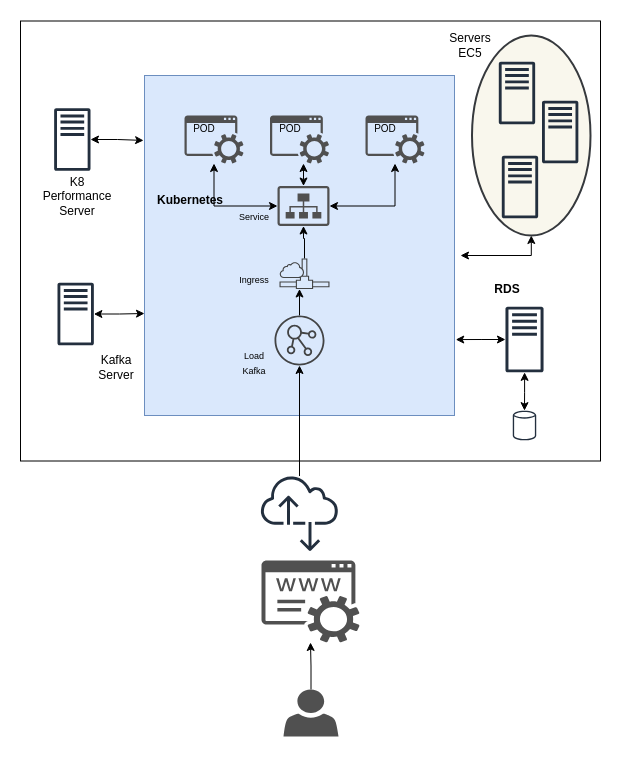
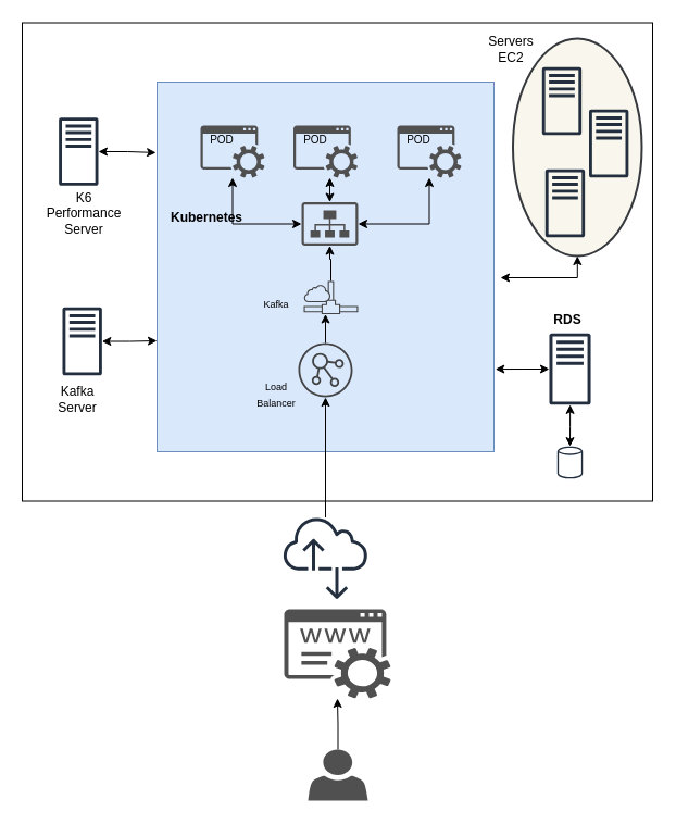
- <mxCell id="42" value="Servers&lt;br&gt;EC5" style="text;html=1;strokeColor=none;fillColor=none;align=center;verticalAlign=middle;whiteSpace=wrap;rounded=0;" vertex="1" parent="1"><mxGeometry x="450" y="35" width="40" height="20" as="geometry" /></mxCell>
+ <mxCell id="42" value="Servers&lt;br&gt;EC2" style="text;html=1;strokeColor=none;fillColor=none;align=center;verticalAlign=middle;whiteSpace=wrap;rounded=0;" vertex="1" parent="1"><mxGeometry x="450" y="35" width="40" height="20" as="geometry" /></mxCell>
- <mxCell id="23" value="K8 Performance Server" style="text;html=1;strokeColor=none;fillColor=none;align=center;verticalAlign=middle;whiteSpace=wrap;rounded=0;" vertex="1" parent="1"><mxGeometry x="57" y="185.5" width="40" height="20" as="geometry" /></mxCell>
+ <mxCell id="23" value="K6 Performance Server" style="text;html=1;strokeColor=none;fillColor=none;align=center;verticalAlign=middle;whiteSpace=wrap;rounded=0;" vertex="1" parent="1"><mxGeometry x="57" y="185.5" width="40" height="20" as="geometry" /></mxCell>
- <mxCell id="37" value="&lt;font style=&quot;font-size: 9px&quot;&gt;Service&lt;/font&gt;" style="text;html=1;strokeColor=none;fillColor=none;align=center;verticalAlign=middle;whiteSpace=wrap;rounded=0;" vertex="1" parent="1"><mxGeometry x="234" y="205.5" width="40" height="20" as="geometry" /></mxCell>
- <mxCell id="38" value="&lt;font style=&quot;font-size: 9px&quot;&gt;Ingress&lt;/font&gt;" style="text;html=1;strokeColor=none;fillColor=none;align=center;verticalAlign=middle;whiteSpace=wrap;rounded=0;" vertex="1" parent="1"><mxGeometry x="234" y="268.5" width="40" height="20" as="geometry" /></mxCell>
+ <mxCell id="38" value="&lt;font style=&quot;font-size: 9px&quot;&gt;Kafka&lt;/font&gt;" style="text;html=1;strokeColor=none;fillColor=none;align=center;verticalAlign=middle;whiteSpace=wrap;rounded=0;" vertex="1" parent="1"><mxGeometry x="234" y="268.5" width="40" height="20" as="geometry" /></mxCell>
- <mxCell id="30" value="&lt;b&gt;RDS&lt;/b&gt;" style="text;html=1;strokeColor=none;fillColor=none;align=center;verticalAlign=middle;whiteSpace=wrap;rounded=0;" vertex="1" parent="1"><mxGeometry x="486.5" y="279" width="40" height="20" as="geometry" /></mxCell>
+ <mxCell id="30" value="&lt;b&gt;RDS&lt;/b&gt;" style="text;html=1;strokeColor=none;fillColor=none;align=center;verticalAlign=middle;whiteSpace=wrap;rounded=0;" vertex="1" parent="1"><mxGeometry x="501.5" y="284" width="40" height="20" as="geometry" /></mxCell>
- <mxCell id="36" value="&lt;font style=&quot;font-size: 9px&quot;&gt;Load Kafka&lt;/font&gt;" style="text;html=1;strokeColor=none;fillColor=none;align=center;verticalAlign=middle;whiteSpace=wrap;rounded=0;" vertex="1" parent="1"><mxGeometry x="234" y="352" width="40" height="20" as="geometry" /></mxCell>
+ <mxCell id="36" value="&lt;font style=&quot;font-size: 9px&quot;&gt;Load Balancer&lt;/font&gt;" style="text;html=1;strokeColor=none;fillColor=none;align=center;verticalAlign=middle;whiteSpace=wrap;rounded=0;" vertex="1" parent="1"><mxGeometry x="234" y="352" width="40" height="20" as="geometry" /></mxCell>
- <mxCell id="24" value="Kafka&lt;br&gt;Server" style="text;html=1;strokeColor=none;fillColor=none;align=center;verticalAlign=middle;whiteSpace=wrap;rounded=0;" vertex="1" parent="1"><mxGeometry x="95.5" y="357" width="40" height="20" as="geometry" /></mxCell>
+ <mxCell id="24" value="Kafka&lt;br&gt;Server" style="text;html=1;strokeColor=none;fillColor=none;align=center;verticalAlign=middle;whiteSpace=wrap;rounded=0;" vertex="1" parent="1"><mxGeometry x="50.5" y="357" width="40" height="20" as="geometry" /></mxCell>
